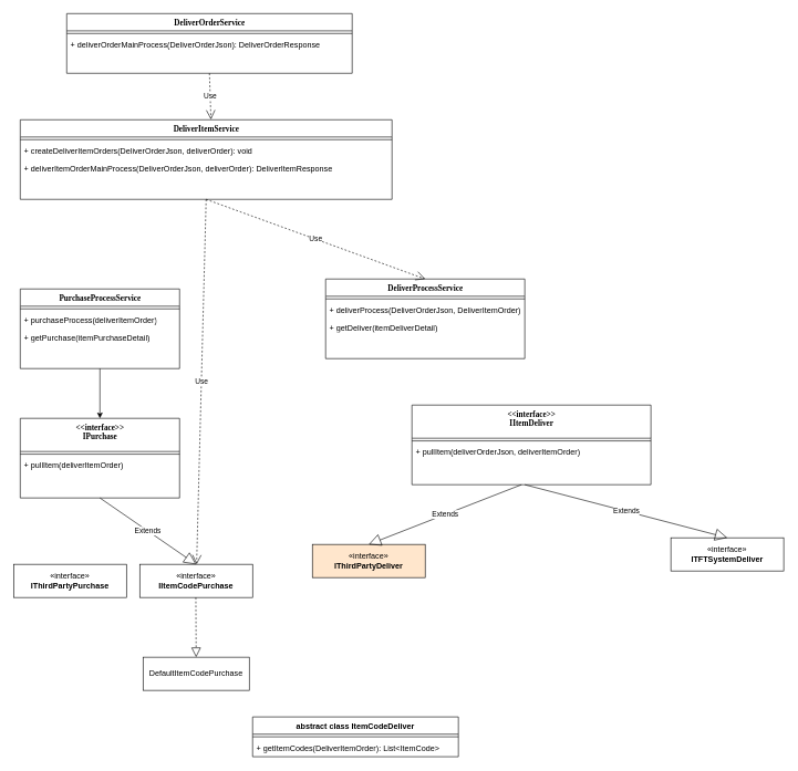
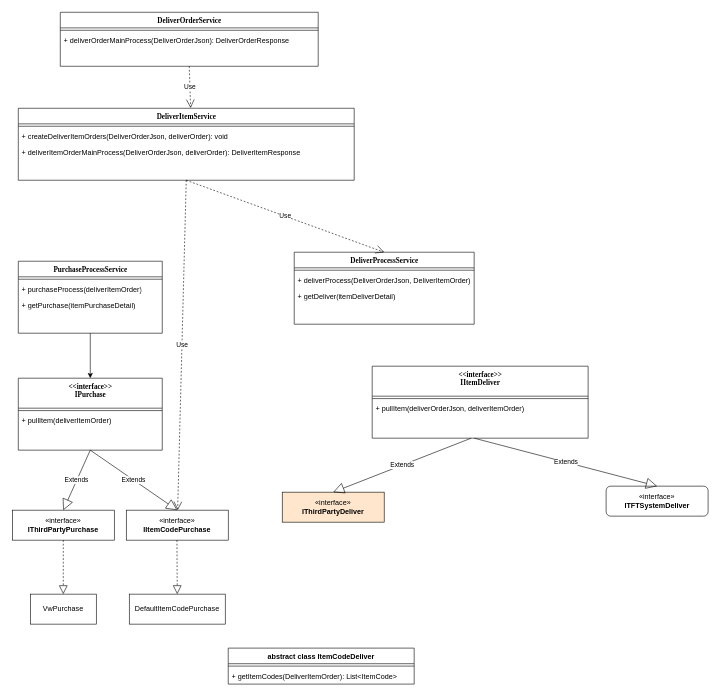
+ <mxCell id="28" value="Extends" style="endArrow=block;endSize=16;endFill=0;html=1;rounded=0;exitX=0.5;exitY=1;exitDx=0;exitDy=0;entryX=0.5;entryY=0;entryDx=0;entryDy=0;" edge="1" parent="1" source="20" target="27"><mxGeometry width="160" relative="1" as="geometry"><mxPoint x="170" y="770" as="sourcePoint" /><mxPoint x="330" y="770" as="targetPoint" /></mxGeometry></mxCell>
- <mxCell id="36" value="«interface»&lt;br&gt;&lt;b&gt;ITFTSystemDeliver&lt;/b&gt;" style="html=1;whiteSpace=wrap;" vertex="1" parent="1"><mxGeometry x="1010" y="810" width="170" height="50" as="geometry" /></mxCell>
+ <mxCell id="36" value="«interface»&lt;br&gt;&lt;b&gt;ITFTSystemDeliver&lt;/b&gt;" style="html=1;whiteSpace=wrap;rounded=1;" vertex="1" parent="1"><mxGeometry x="1010" y="810" width="170" height="50" as="geometry" /></mxCell>
+ <mxCell id="32" value="" style="endArrow=block;dashed=1;endFill=0;endSize=12;html=1;rounded=0;exitX=0.5;exitY=1;exitDx=0;exitDy=0;entryX=0.5;entryY=0;entryDx=0;entryDy=0;" edge="1" parent="1" source="27" target="31"><mxGeometry width="160" relative="1" as="geometry"><mxPoint x="110" y="930" as="sourcePoint" /><mxPoint x="270" y="930" as="targetPoint" /></mxGeometry></mxCell>
+ <mxCell id="31" value="VwPurchase" style="html=1;whiteSpace=wrap;" vertex="1" parent="1"><mxGeometry x="50" y="990" width="110" height="50" as="geometry" /></mxCell>
